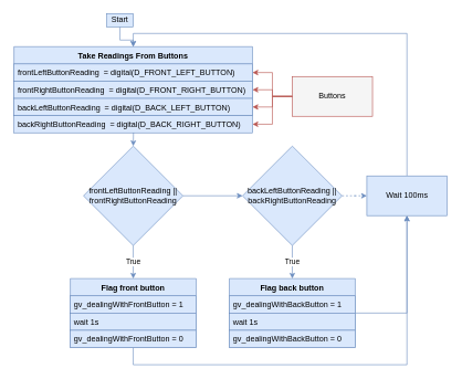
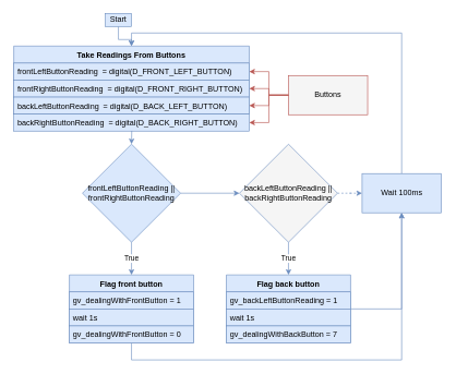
- <mxCell id="7" value="backLeftButtonReading || backRightButtonReading" style="rhombus;whiteSpace=wrap;html=1;fillColor=#dae8fc;strokeColor=#6c8ebf;" vertex="1" parent="1"><mxGeometry x="365" y="220" width="150" height="150" as="geometry" /></mxCell>
+ <mxCell id="7" value="backLeftButtonReading || backRightButtonReading" style="rhombus;whiteSpace=wrap;html=1;fillColor=#f5f5f5;strokeColor=#6c8ebf;" vertex="1" parent="1"><mxGeometry x="365" y="220" width="150" height="150" as="geometry" /></mxCell>
- <mxCell id="19" value="gv_dealingWithBackButton = 1" style="text;strokeColor=#6c8ebf;fillColor=#dae8fc;align=left;verticalAlign=top;spacingLeft=4;spacingRight=4;overflow=hidden;rotatable=0;points=[[0,0.5],[1,0.5]];portConstraint=eastwest;" vertex="1" parent="18"><mxGeometry y="26" width="190" height="26" as="geometry" /></mxCell>
+ <mxCell id="19" value="gv_backLeftButtonReading = 1" style="text;strokeColor=#6c8ebf;fillColor=#dae8fc;align=left;verticalAlign=top;spacingLeft=4;spacingRight=4;overflow=hidden;rotatable=0;points=[[0,0.5],[1,0.5]];portConstraint=eastwest;" vertex="1" parent="18"><mxGeometry y="26" width="190" height="26" as="geometry" /></mxCell>
- <mxCell id="21" value="gv_dealingWithBackButton = 0" style="text;strokeColor=#6c8ebf;fillColor=#dae8fc;align=left;verticalAlign=top;spacingLeft=4;spacingRight=4;overflow=hidden;rotatable=0;points=[[0,0.5],[1,0.5]];portConstraint=eastwest;" vertex="1" parent="18"><mxGeometry y="78" width="190" height="26" as="geometry" /></mxCell>
+ <mxCell id="21" value="gv_dealingWithBackButton = 7" style="text;strokeColor=#6c8ebf;fillColor=#dae8fc;align=left;verticalAlign=top;spacingLeft=4;spacingRight=4;overflow=hidden;rotatable=0;points=[[0,0.5],[1,0.5]];portConstraint=eastwest;" vertex="1" parent="18"><mxGeometry y="78" width="190" height="26" as="geometry" /></mxCell>
